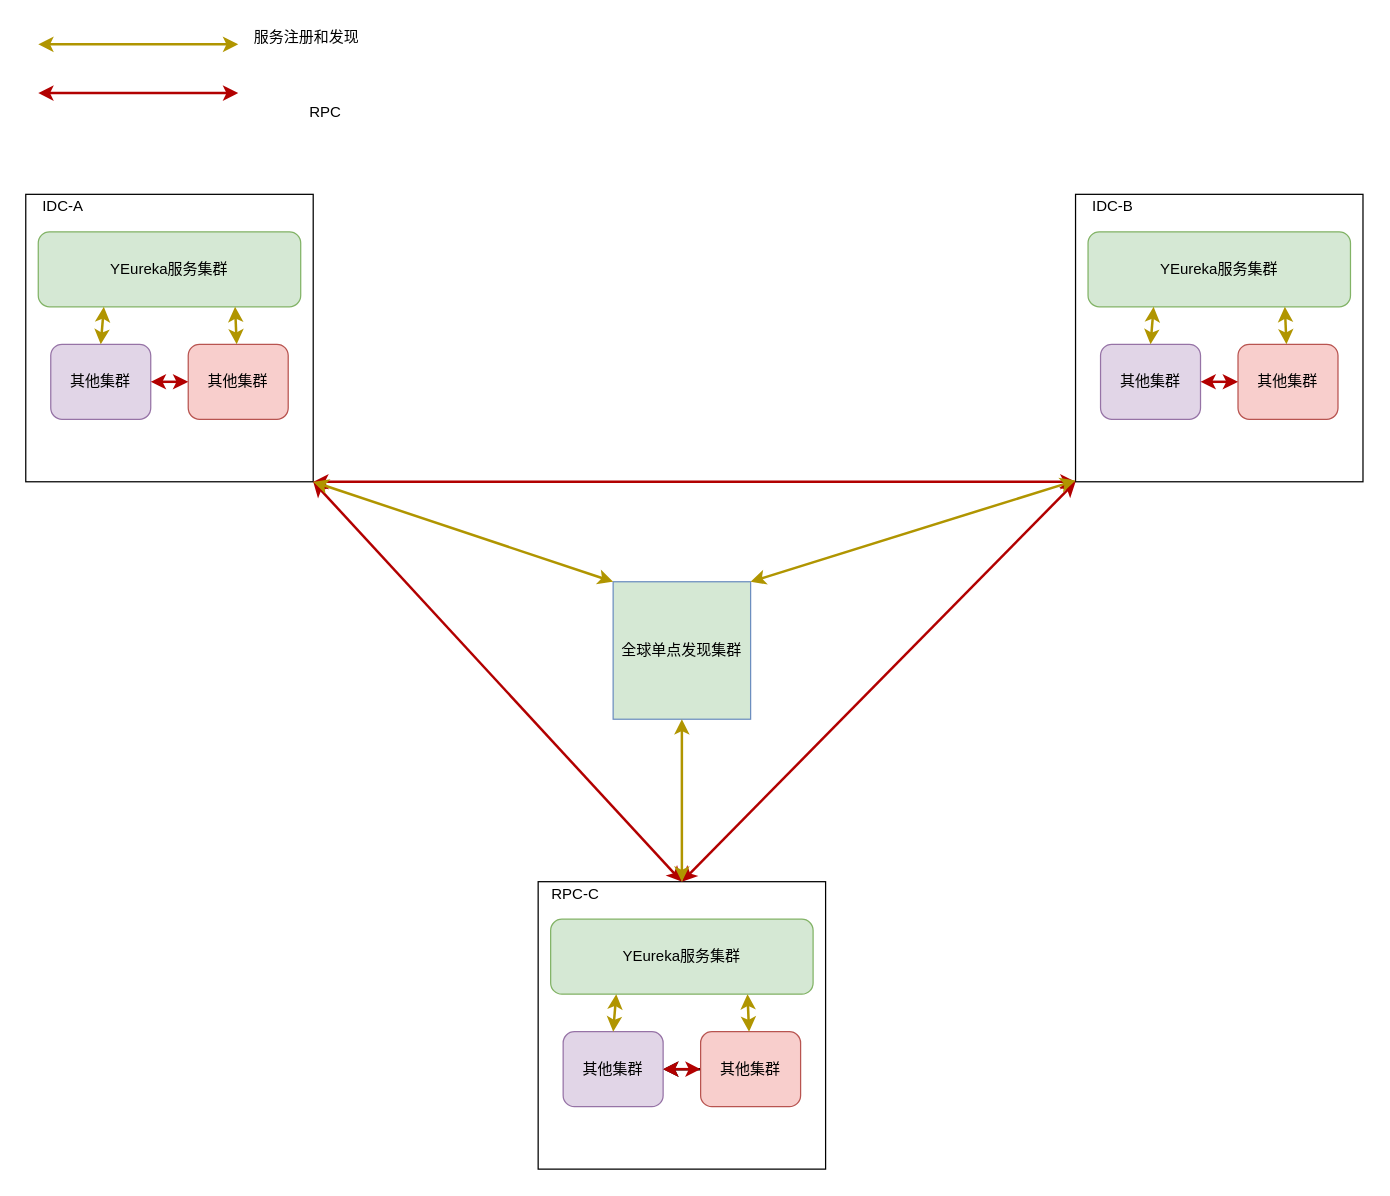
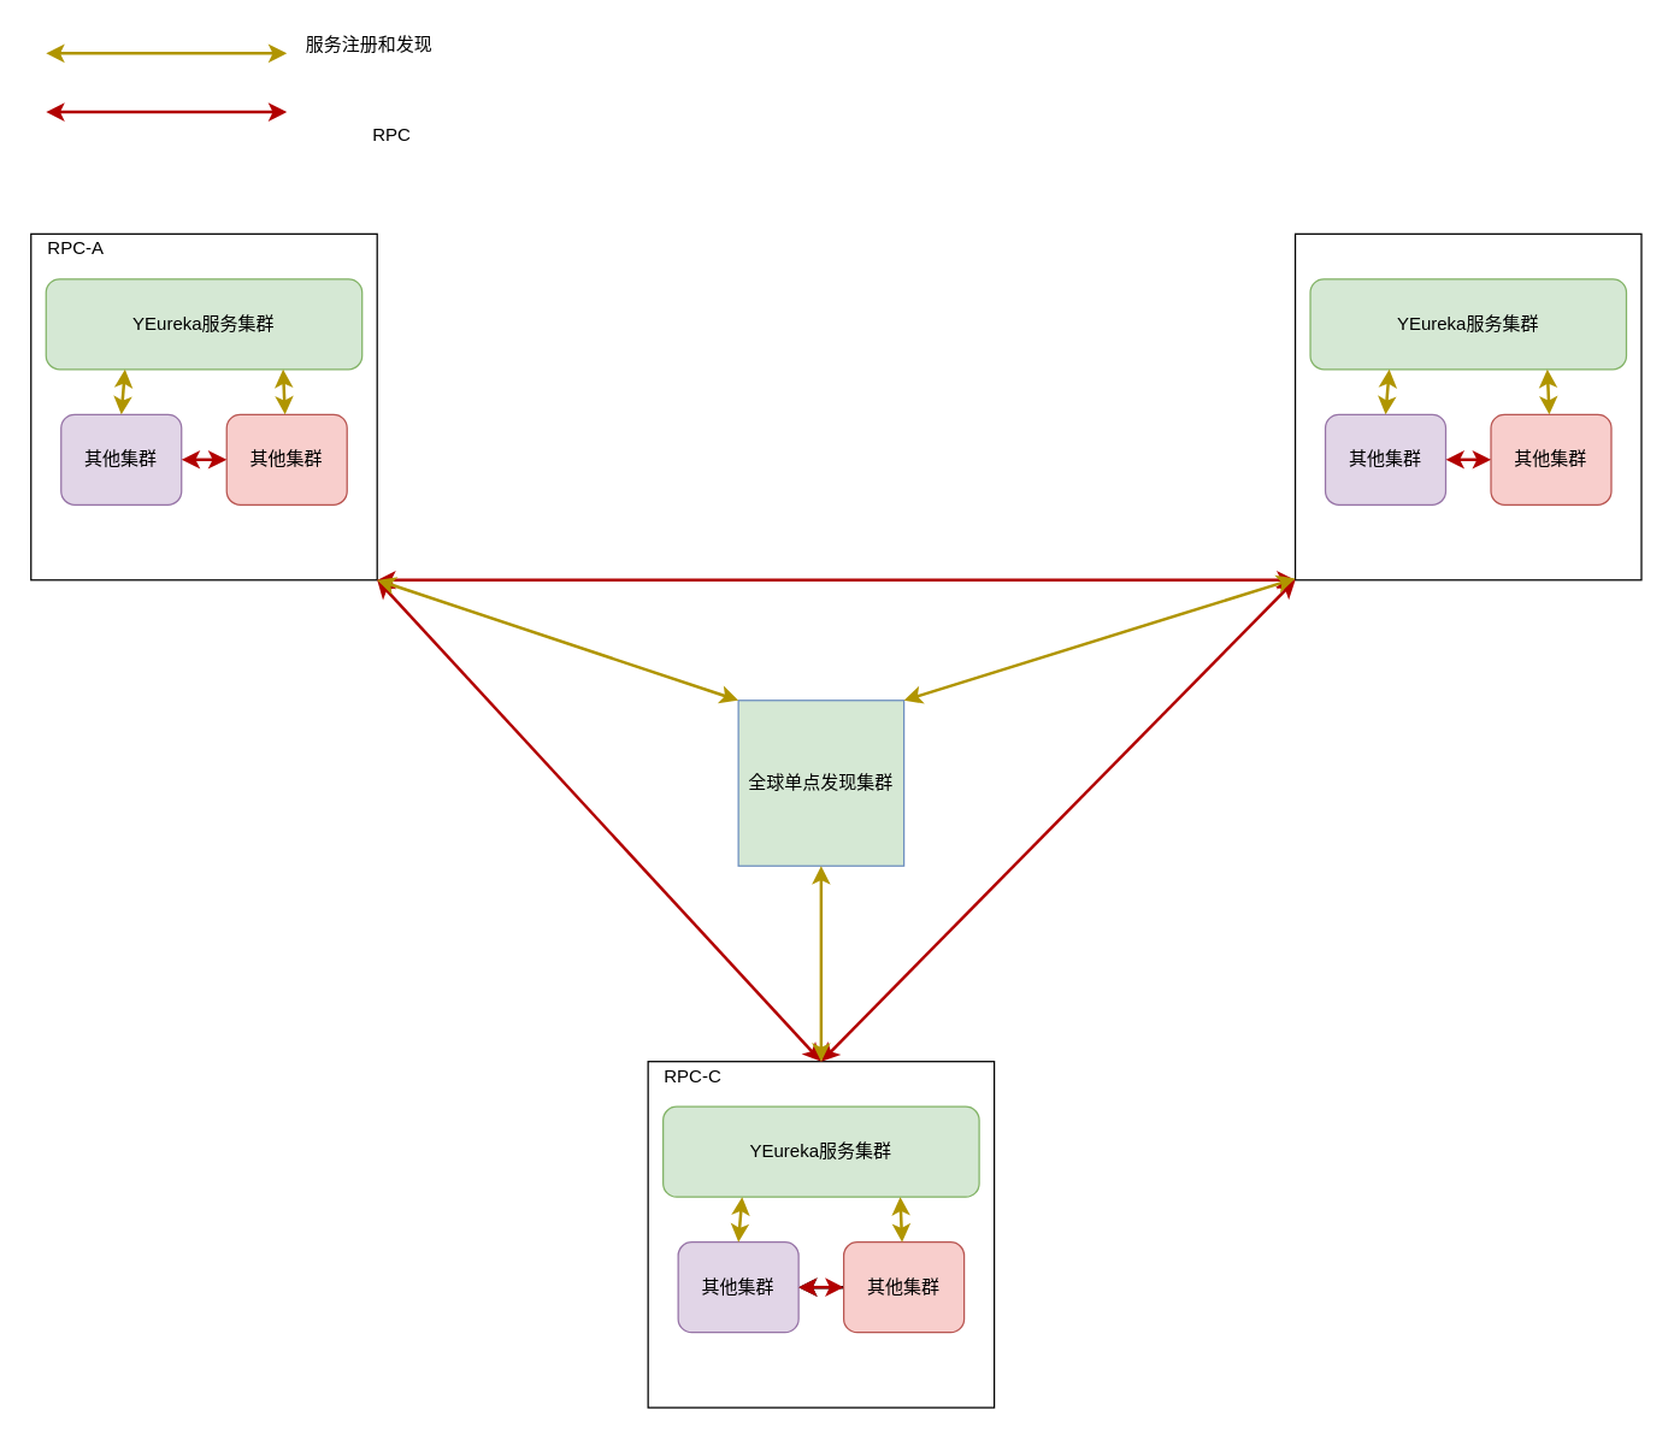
- <mxCell id="4" value="IDC-A" style="text;html=1;strokeColor=none;fillColor=none;align=center;verticalAlign=middle;whiteSpace=wrap;rounded=0;" parent="1" vertex="1"><mxGeometry x="20" y="155" width="60" height="20" as="geometry" /></mxCell>
+ <mxCell id="4" value="RPC-A" style="text;html=1;strokeColor=none;fillColor=none;align=center;verticalAlign=middle;whiteSpace=wrap;rounded=0;" parent="1" vertex="1"><mxGeometry x="20" y="155" width="60" height="20" as="geometry" /></mxCell>
- <mxCell id="12" value="IDC-B" style="text;html=1;strokeColor=none;fillColor=none;align=center;verticalAlign=middle;whiteSpace=wrap;rounded=0;" parent="1" vertex="1"><mxGeometry x="860" y="155" width="60" height="20" as="geometry" /></mxCell>
